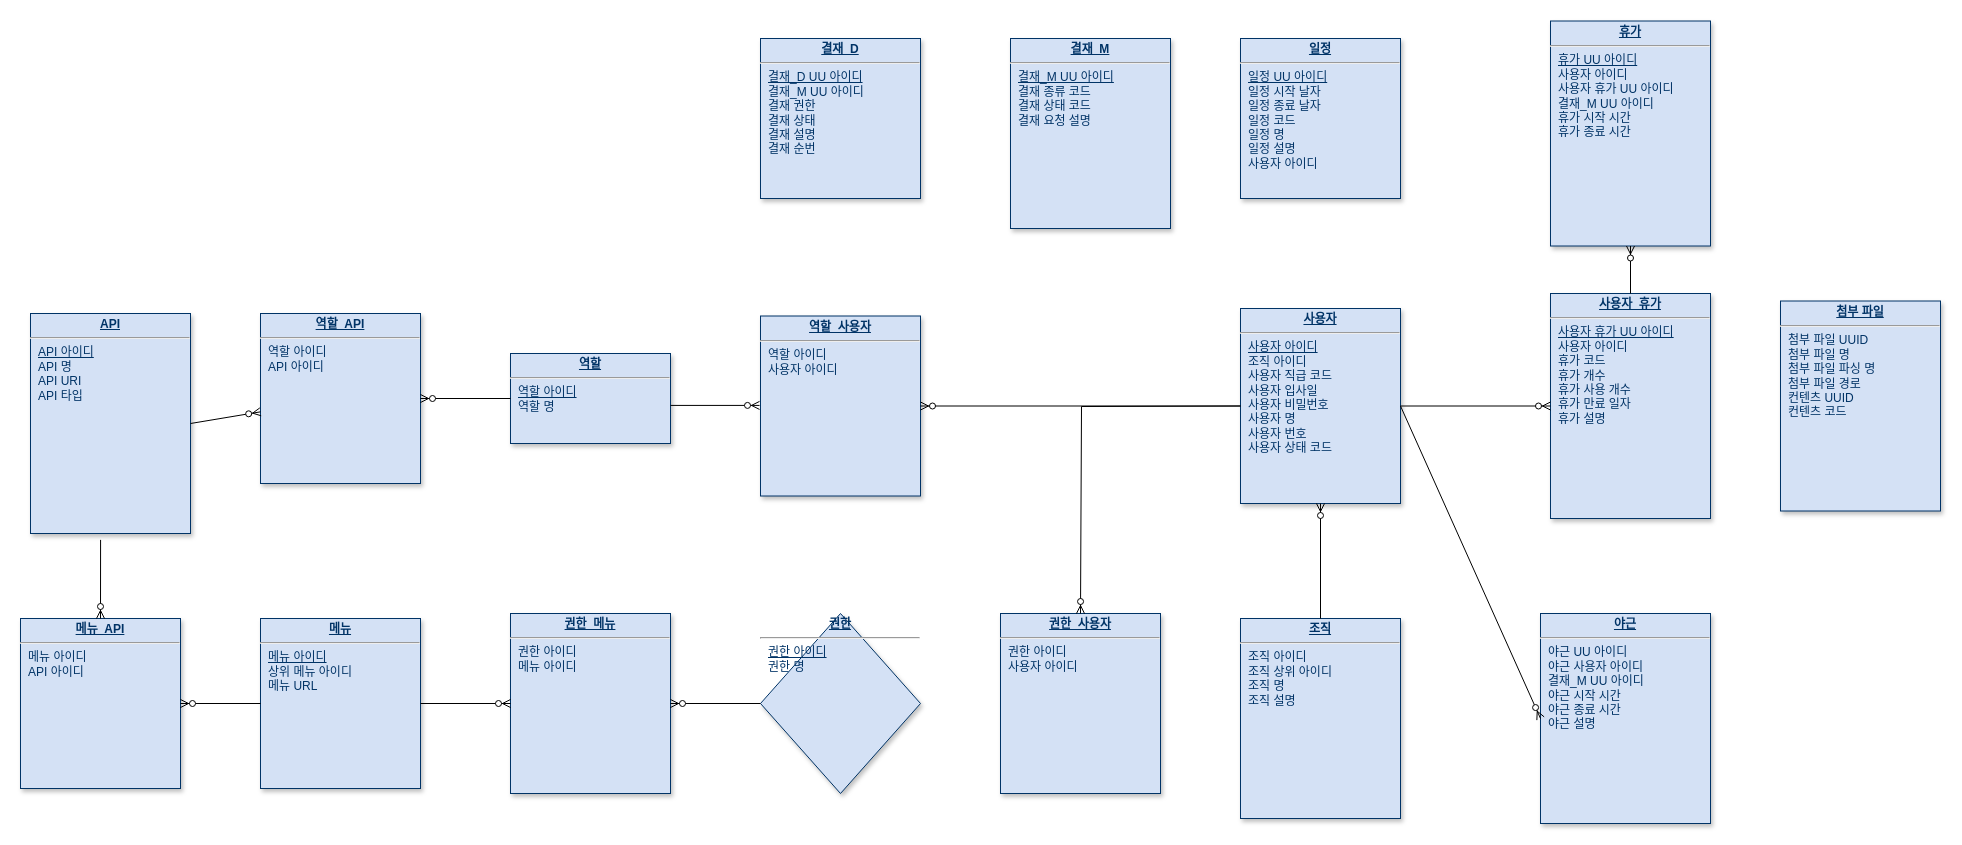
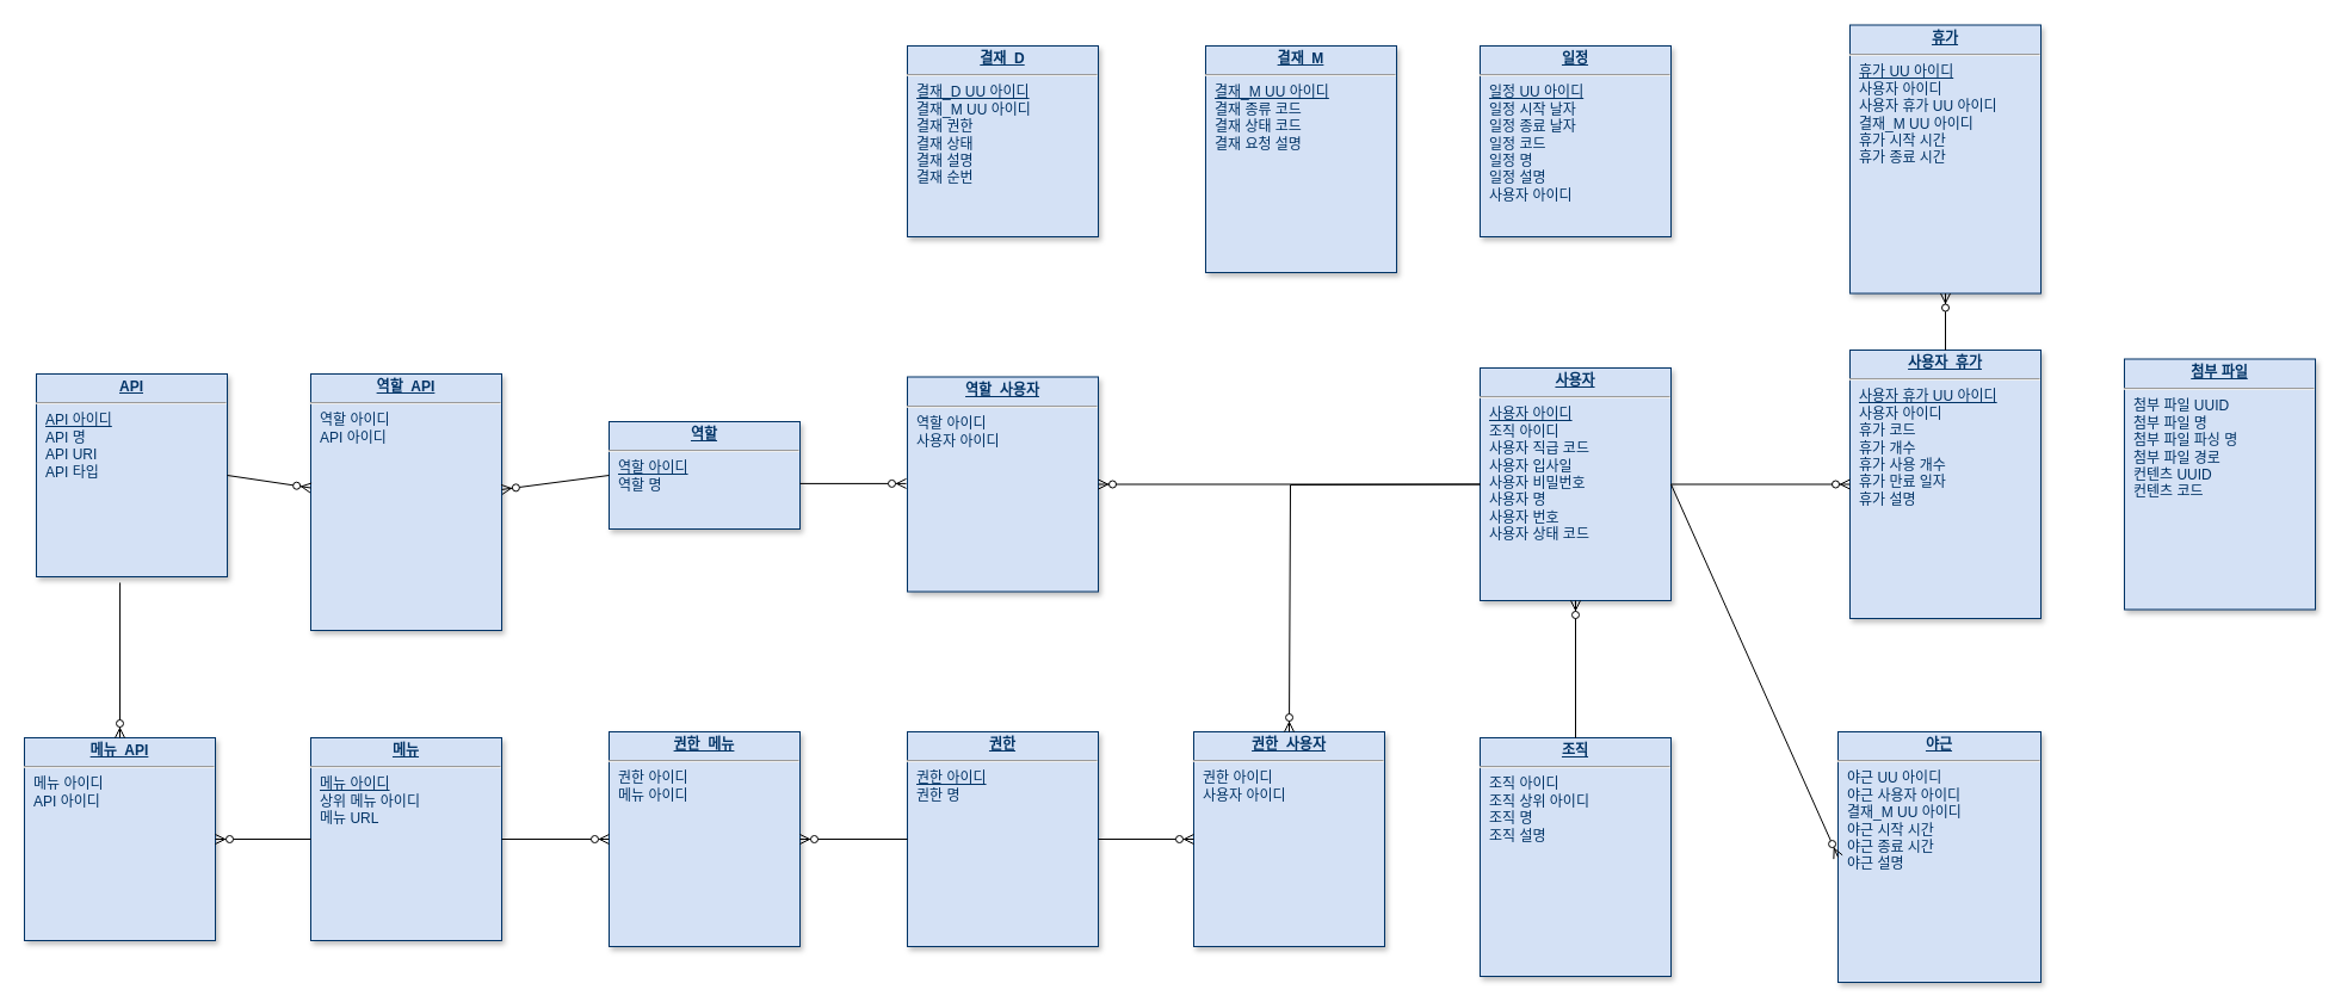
- <mxCell id="20" value="&lt;p style=&quot;margin: 0px ; margin-top: 4px ; text-align: center ; text-decoration: underline&quot;&gt;&lt;strong&gt;역할_API&lt;/strong&gt;&lt;/p&gt;&lt;hr&gt;&lt;p style=&quot;margin: 0px ; margin-left: 8px&quot;&gt;역할 아이디&lt;/p&gt;&lt;p style=&quot;margin: 0px ; margin-left: 8px&quot;&gt;API 아이디&lt;/p&gt;" style="verticalAlign=top;align=left;overflow=fill;fontSize=12;fontFamily=Helvetica;html=1;strokeColor=#003366;shadow=1;fillColor=#D4E1F5;fontColor=#003366" parent="1" vertex="1"><mxGeometry x="260" y="313" width="160" height="170" as="geometry" /></mxCell>
+ <mxCell id="20" value="&lt;p style=&quot;margin: 0px ; margin-top: 4px ; text-align: center ; text-decoration: underline&quot;&gt;&lt;strong&gt;역할_API&lt;/strong&gt;&lt;/p&gt;&lt;hr&gt;&lt;p style=&quot;margin: 0px ; margin-left: 8px&quot;&gt;역할 아이디&lt;/p&gt;&lt;p style=&quot;margin: 0px ; margin-left: 8px&quot;&gt;API 아이디&lt;/p&gt;" style="verticalAlign=top;align=left;overflow=fill;fontSize=12;fontFamily=Helvetica;html=1;strokeColor=#003366;shadow=1;fillColor=#D4E1F5;fontColor=#003366" parent="1" vertex="1"><mxGeometry x="260" y="313" width="160" height="215" as="geometry" /></mxCell>
- <mxCell id="16" value="&lt;p style=&quot;margin: 0px ; margin-top: 4px ; text-align: center ; text-decoration: underline&quot;&gt;&lt;b&gt;API&lt;/b&gt;&lt;/p&gt;&lt;hr&gt;&lt;p style=&quot;margin: 0px ; margin-left: 8px&quot;&gt;&lt;u&gt;API 아이디&lt;/u&gt;&lt;/p&gt;&lt;p style=&quot;margin: 0px ; margin-left: 8px&quot;&gt;API 명&lt;/p&gt;&lt;p style=&quot;margin: 0px ; margin-left: 8px&quot;&gt;API URI&lt;/p&gt;&lt;p style=&quot;margin: 0px ; margin-left: 8px&quot;&gt;API 타입&lt;/p&gt;&lt;p style=&quot;margin: 0px ; margin-left: 8px&quot;&gt;&lt;br&gt;&lt;/p&gt;" style="verticalAlign=top;align=left;overflow=fill;fontSize=12;fontFamily=Helvetica;html=1;strokeColor=#003366;shadow=1;fillColor=#D4E1F5;fontColor=#003366" parent="1" vertex="1"><mxGeometry x="30" y="313" width="160" height="220" as="geometry" /></mxCell>
+ <mxCell id="16" value="&lt;p style=&quot;margin: 0px ; margin-top: 4px ; text-align: center ; text-decoration: underline&quot;&gt;&lt;b&gt;API&lt;/b&gt;&lt;/p&gt;&lt;hr&gt;&lt;p style=&quot;margin: 0px ; margin-left: 8px&quot;&gt;&lt;u&gt;API 아이디&lt;/u&gt;&lt;/p&gt;&lt;p style=&quot;margin: 0px ; margin-left: 8px&quot;&gt;API 명&lt;/p&gt;&lt;p style=&quot;margin: 0px ; margin-left: 8px&quot;&gt;API URI&lt;/p&gt;&lt;p style=&quot;margin: 0px ; margin-left: 8px&quot;&gt;API 타입&lt;/p&gt;&lt;p style=&quot;margin: 0px ; margin-left: 8px&quot;&gt;&lt;br&gt;&lt;/p&gt;" style="verticalAlign=top;align=left;overflow=fill;fontSize=12;fontFamily=Helvetica;html=1;strokeColor=#003366;shadow=1;fillColor=#D4E1F5;fontColor=#003366" parent="1" vertex="1"><mxGeometry x="30" y="313" width="160" height="170" as="geometry" /></mxCell>
- <mxCell id="7" value="&lt;p style=&quot;margin: 0px; margin-top: 4px; text-align: center; text-decoration: underline;&quot;&gt;&lt;strong&gt;권한&lt;/strong&gt;&lt;/p&gt;&lt;hr&gt;&lt;p style=&quot;margin: 0px; margin-left: 8px;&quot;&gt;&lt;u&gt;권한 아이디&lt;/u&gt;&lt;/p&gt;&lt;p style=&quot;margin: 0px; margin-left: 8px;&quot;&gt;권한 명&lt;/p&gt;&lt;p style=&quot;margin: 0px; margin-left: 8px;&quot;&gt;&lt;br&gt;&lt;/p&gt;" style="rhombus;verticalAlign=top;align=left;overflow=fill;fontSize=12;fontFamily=Helvetica;html=1;strokeColor=#003366;shadow=1;fillColor=#D4E1F5;fontColor=#003366;" parent="1" vertex="1"><mxGeometry x="760" y="613" width="160" height="180" as="geometry" /></mxCell>
+ <mxCell id="7" value="&lt;p style=&quot;margin: 0px; margin-top: 4px; text-align: center; text-decoration: underline;&quot;&gt;&lt;strong&gt;권한&lt;/strong&gt;&lt;/p&gt;&lt;hr&gt;&lt;p style=&quot;margin: 0px; margin-left: 8px;&quot;&gt;&lt;u&gt;권한 아이디&lt;/u&gt;&lt;/p&gt;&lt;p style=&quot;margin: 0px; margin-left: 8px;&quot;&gt;권한 명&lt;/p&gt;&lt;p style=&quot;margin: 0px; margin-left: 8px;&quot;&gt;&lt;br&gt;&lt;/p&gt;" style="verticalAlign=top;align=left;overflow=fill;fontSize=12;fontFamily=Helvetica;html=1;strokeColor=#003366;shadow=1;fillColor=#D4E1F5;fontColor=#003366" parent="1" vertex="1"><mxGeometry x="760" y="613" width="160" height="180" as="geometry" /></mxCell>
+ <mxCell id="26" value="" style="fontSize=12;html=1;endArrow=ERzeroToMany;endFill=1;rounded=0;exitX=1;exitY=0.5;exitDx=0;exitDy=0;entryX=0;entryY=0.5;entryDx=0;entryDy=0;" parent="1" source="7" target="18" edge="1"><mxGeometry width="100" height="100" relative="1" as="geometry"><mxPoint x="960" y="677" as="sourcePoint" /><mxPoint x="960" y="562" as="targetPoint" /></mxGeometry></mxCell>
